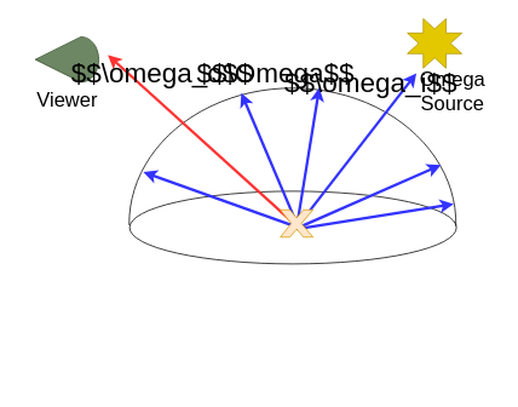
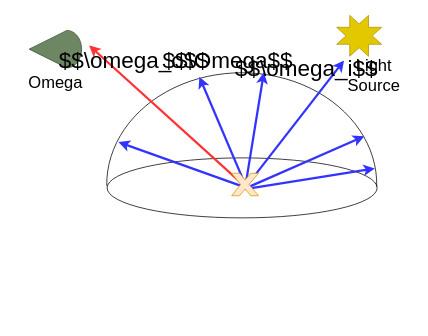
- <mxCell id="18" value="Omega&lt;br style=&quot;font-size: 22px;&quot;&gt;Source" style="text;html=1;strokeColor=none;fillColor=none;align=center;verticalAlign=middle;whiteSpace=wrap;rounded=0;fontSize=22;" vertex="1" parent="1"><mxGeometry x="448" y="70" width="100" height="60" as="geometry" /></mxCell>
+ <mxCell id="18" value="Light&lt;br style=&quot;font-size: 22px;&quot;&gt;Source" style="text;html=1;strokeColor=none;fillColor=none;align=center;verticalAlign=middle;whiteSpace=wrap;rounded=0;fontSize=22;" vertex="1" parent="1"><mxGeometry x="448" y="70" width="100" height="60" as="geometry" /></mxCell>
- <mxCell id="6" value="Viewer" style="text;html=1;strokeColor=none;fillColor=none;align=center;verticalAlign=middle;whiteSpace=wrap;rounded=0;fontSize=22;" vertex="1" parent="1"><mxGeometry x="20.5" y="90" width="105" height="40" as="geometry" /></mxCell>
+ <mxCell id="6" value="Omega" style="text;html=1;strokeColor=none;fillColor=none;align=center;verticalAlign=middle;whiteSpace=wrap;rounded=0;fontSize=22;" vertex="1" parent="1"><mxGeometry x="20.5" y="90" width="105" height="40" as="geometry" /></mxCell>
